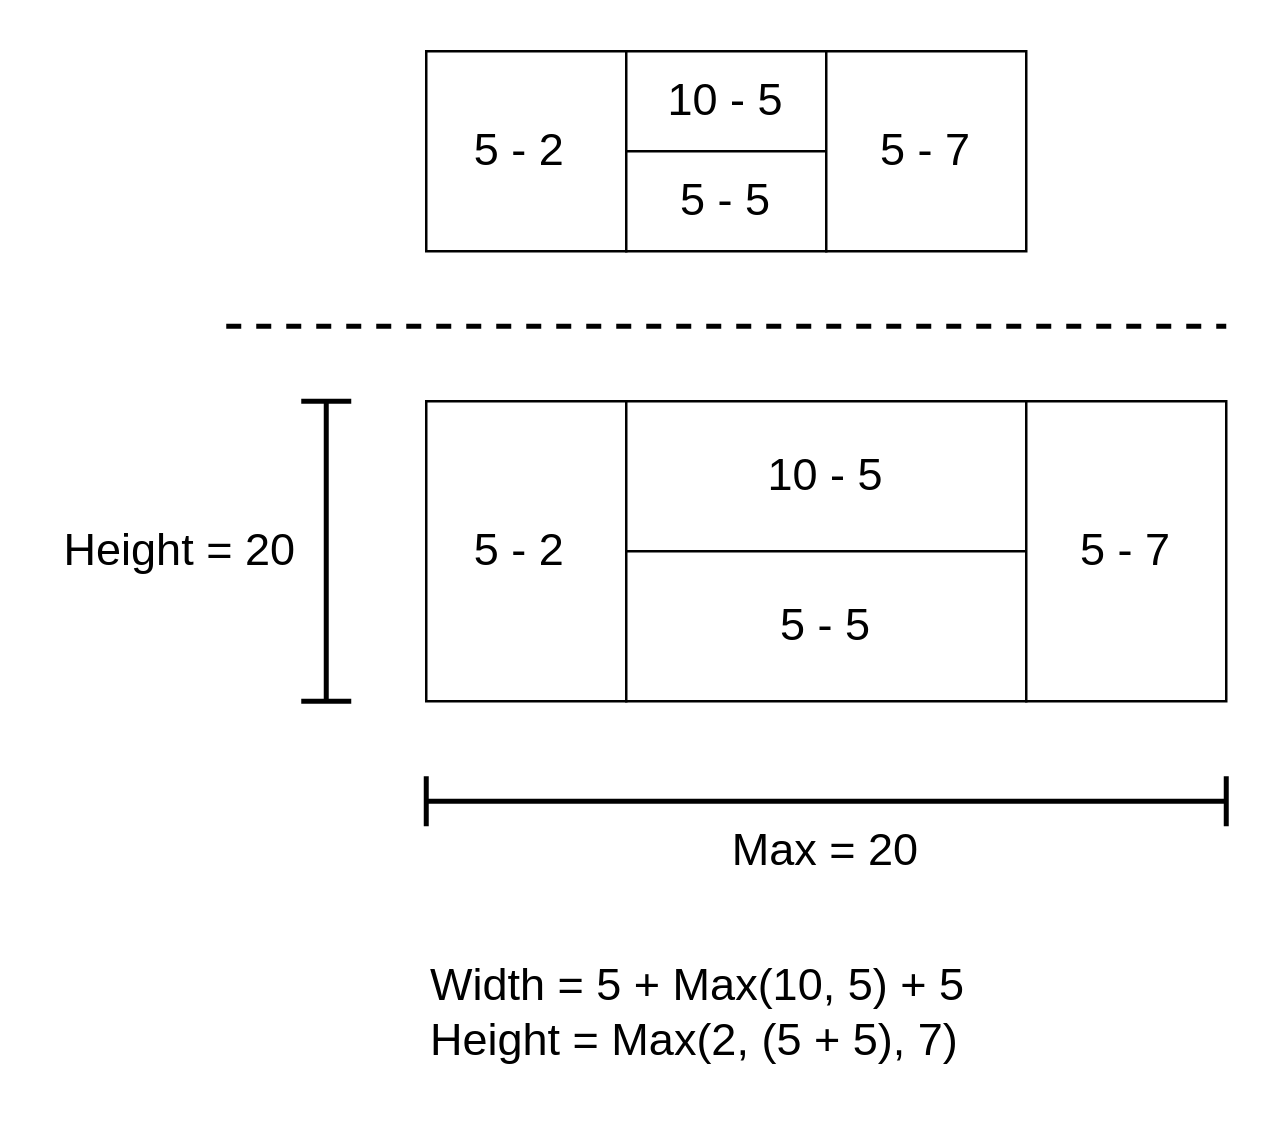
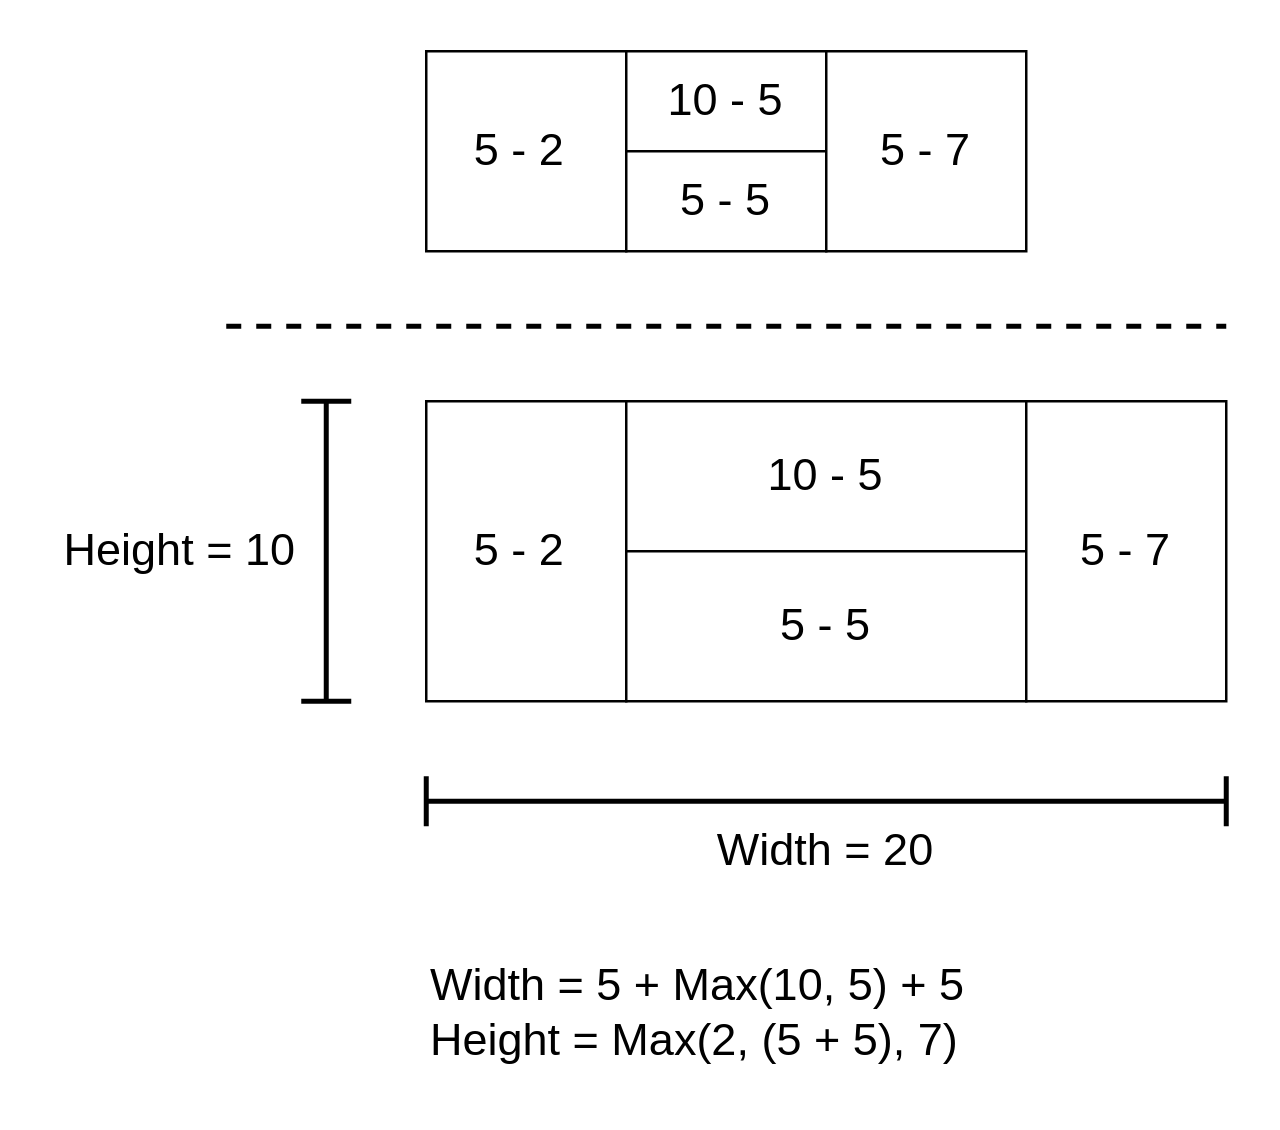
- <mxCell id="18" value="Height = 20" style="text;html=1;strokeColor=none;fillColor=none;align=right;verticalAlign=middle;whiteSpace=wrap;rounded=0;fontSize=18;" vertex="1" parent="1"><mxGeometry x="20" y="205" width="100" height="30" as="geometry" /></mxCell>
+ <mxCell id="18" value="Height = 10" style="text;html=1;strokeColor=none;fillColor=none;align=right;verticalAlign=middle;whiteSpace=wrap;rounded=0;fontSize=18;" vertex="1" parent="1"><mxGeometry x="20" y="205" width="100" height="30" as="geometry" /></mxCell>
- <mxCell id="13" value="Max = 20" style="text;html=1;strokeColor=none;fillColor=none;align=center;verticalAlign=middle;whiteSpace=wrap;rounded=0;fontSize=18;" vertex="1" parent="1"><mxGeometry x="170" y="330" width="320" height="20" as="geometry" /></mxCell>
+ <mxCell id="13" value="Width = 20" style="text;html=1;strokeColor=none;fillColor=none;align=center;verticalAlign=middle;whiteSpace=wrap;rounded=0;fontSize=18;" vertex="1" parent="1"><mxGeometry x="170" y="330" width="320" height="20" as="geometry" /></mxCell>
